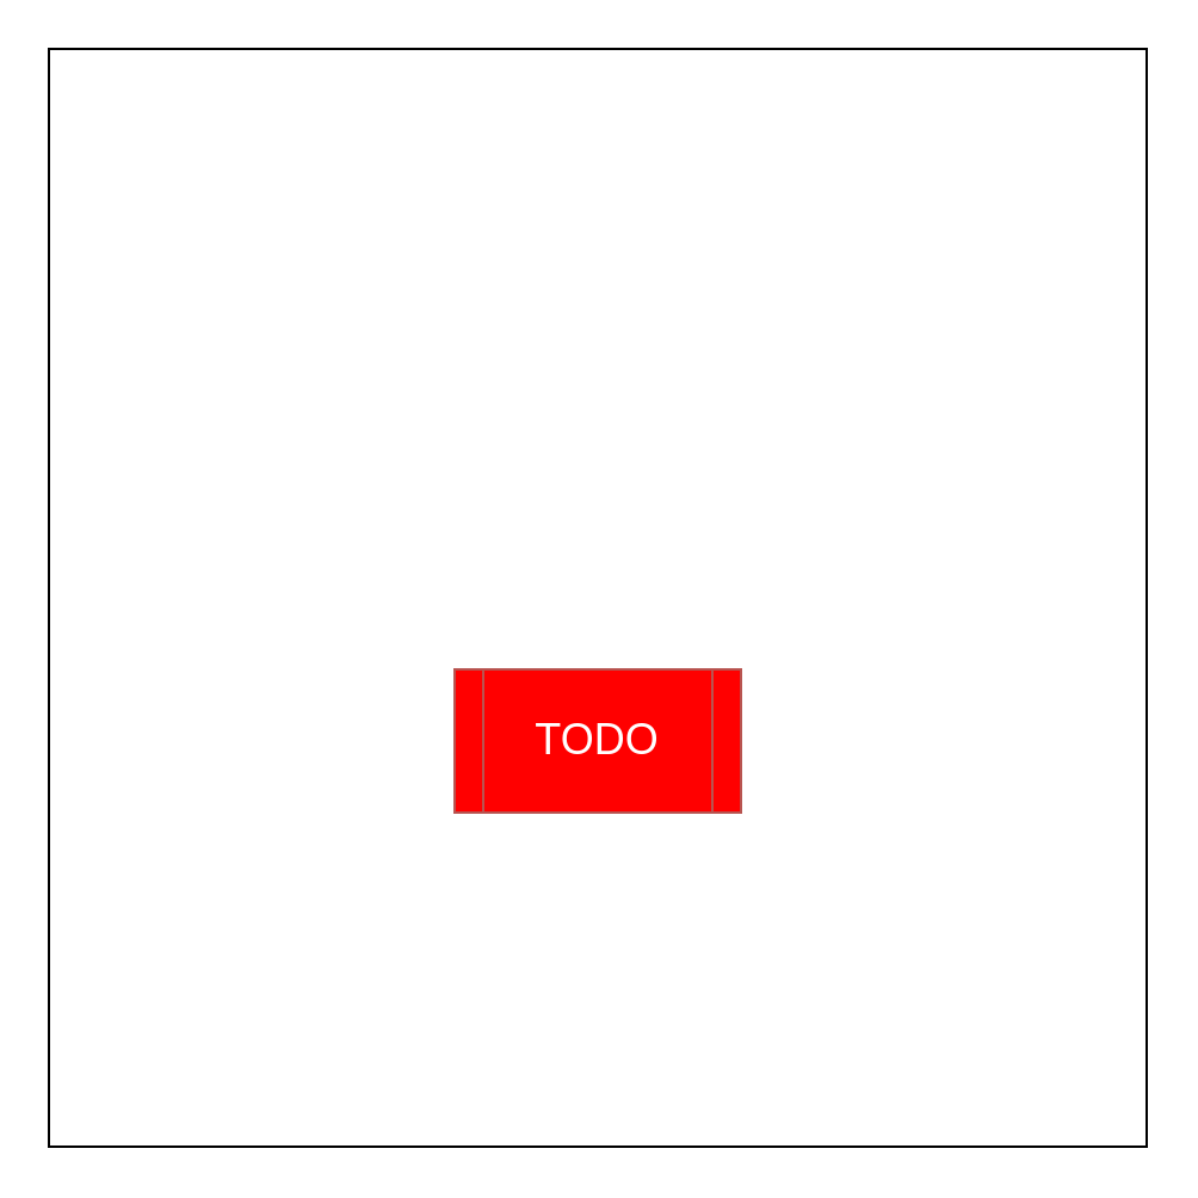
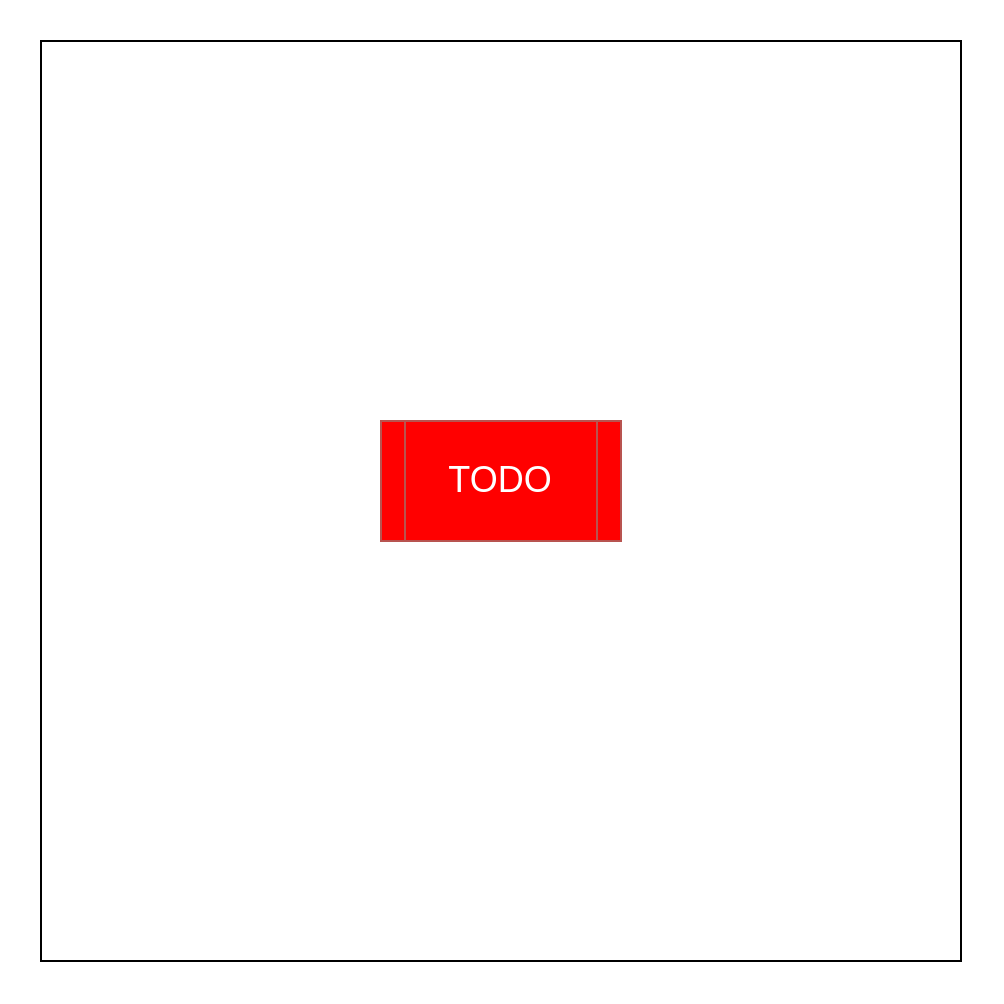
- <mxCell id="3" value="&lt;font style=&quot;font-size: 18px; color: rgb(255, 255, 255);&quot;&gt;TODO&lt;/font&gt;" style="shape=process;whiteSpace=wrap;html=1;backgroundOutline=1;fillColor=#FF0000;strokeColor=#b85450;" vertex="1" parent="1"><mxGeometry x="190" y="280" width="120" height="60" as="geometry" /></mxCell>
+ <mxCell id="3" value="&lt;font style=&quot;font-size: 18px; color: rgb(255, 255, 255);&quot;&gt;TODO&lt;/font&gt;" style="shape=process;whiteSpace=wrap;html=1;backgroundOutline=1;fillColor=#FF0000;strokeColor=#b85450;" vertex="1" parent="1"><mxGeometry x="190" y="210" width="120" height="60" as="geometry" /></mxCell>
